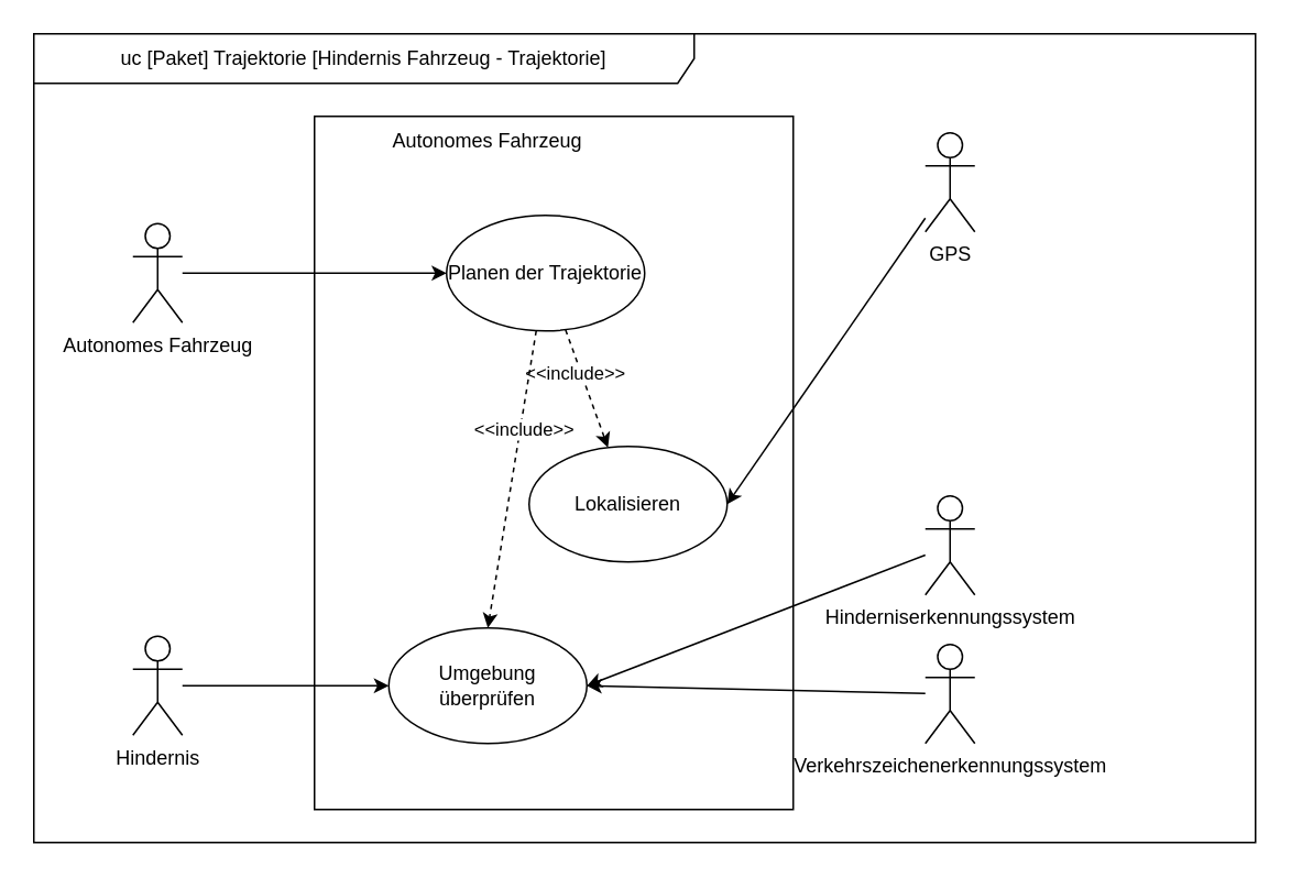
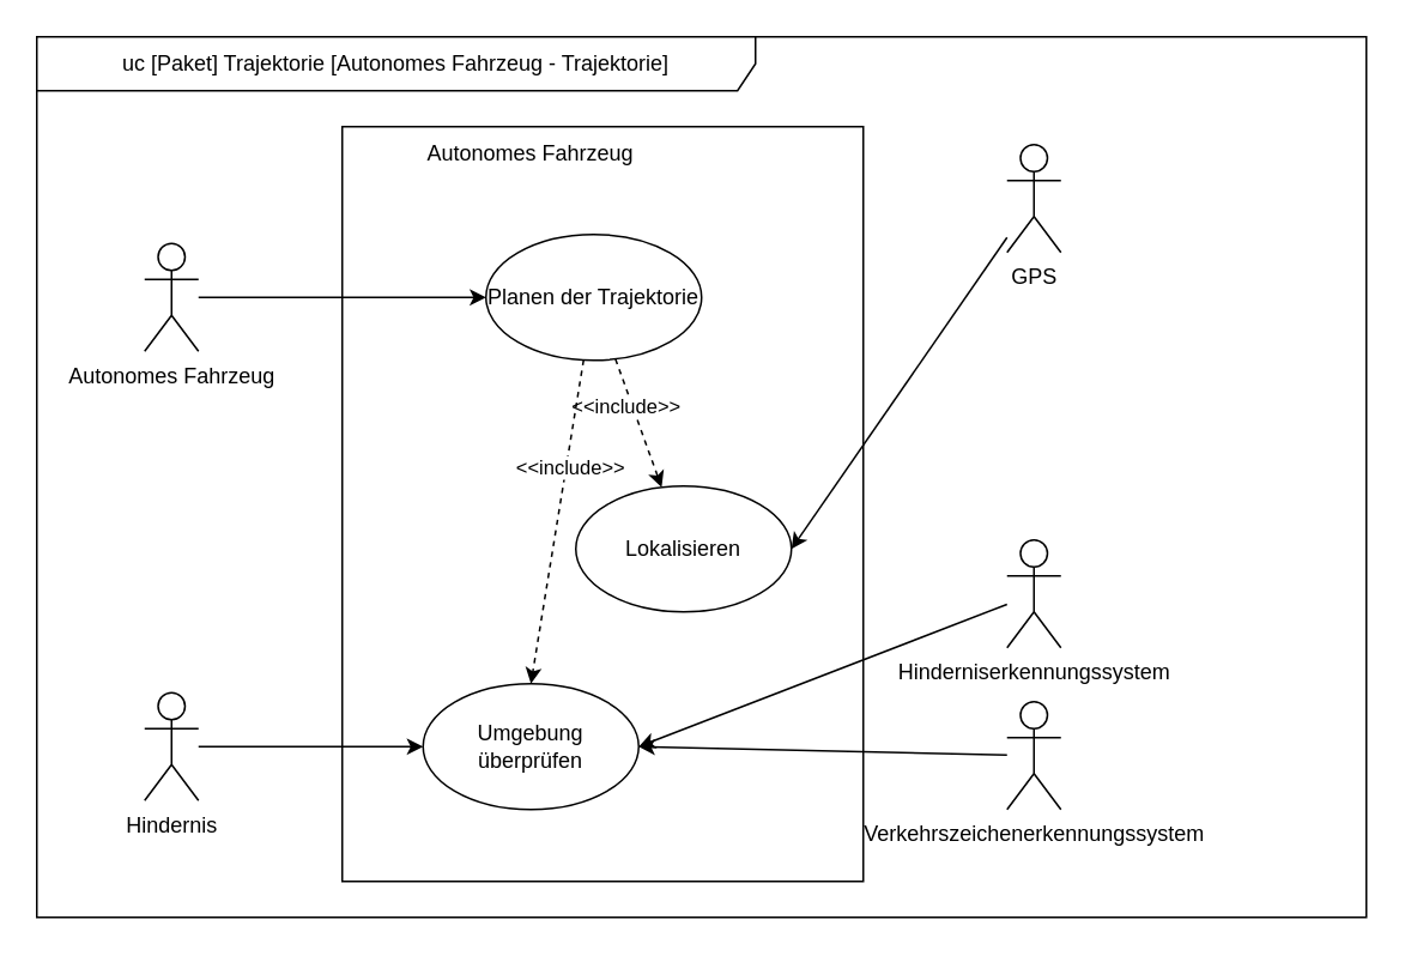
- <mxCell id="21" value="uc [Paket] Trajektorie [Hindernis Fahrzeug - Trajektorie]" style="shape=umlFrame;whiteSpace=wrap;html=1;pointerEvents=0;width=400;height=30;" parent="1" vertex="1"><mxGeometry x="20" y="20" width="740" height="490" as="geometry" /></mxCell>
+ <mxCell id="21" value="uc [Paket] Trajektorie [Autonomes Fahrzeug - Trajektorie]" style="shape=umlFrame;whiteSpace=wrap;html=1;pointerEvents=0;width=400;height=30;" parent="1" vertex="1"><mxGeometry x="20" y="20" width="740" height="490" as="geometry" /></mxCell>
